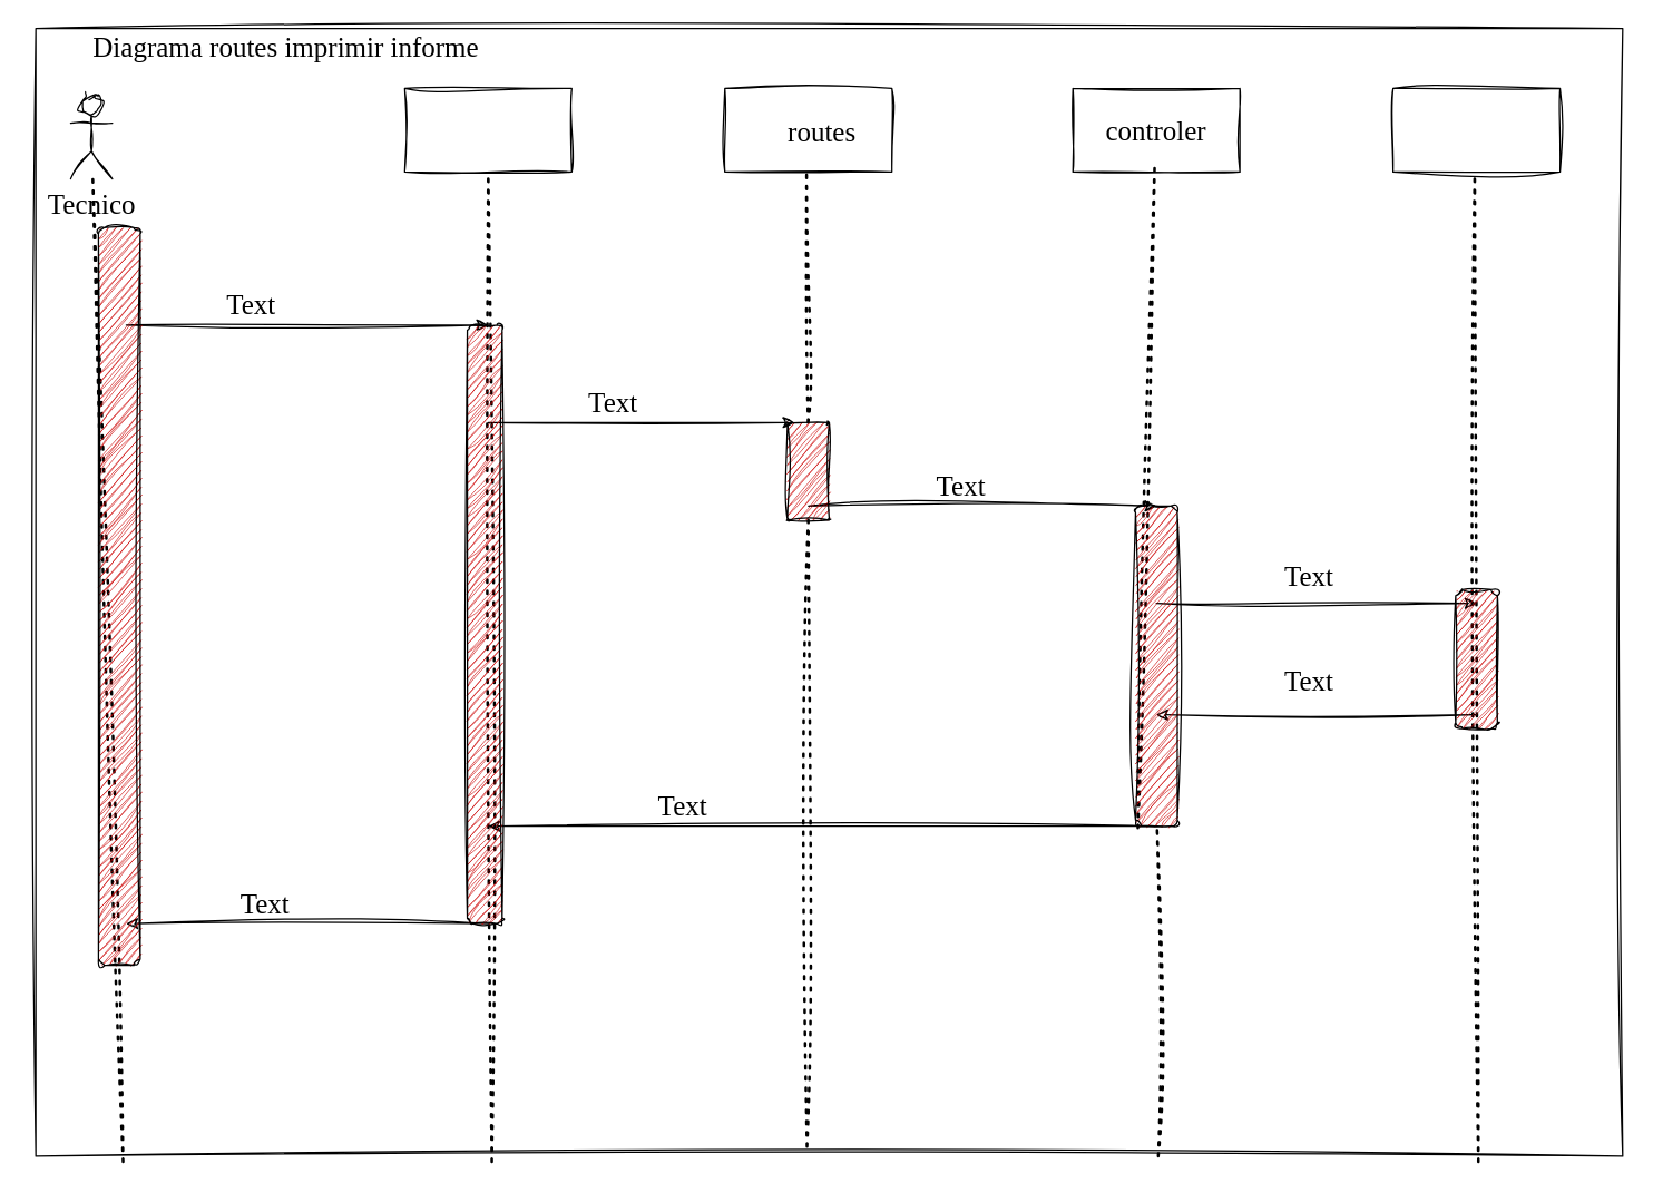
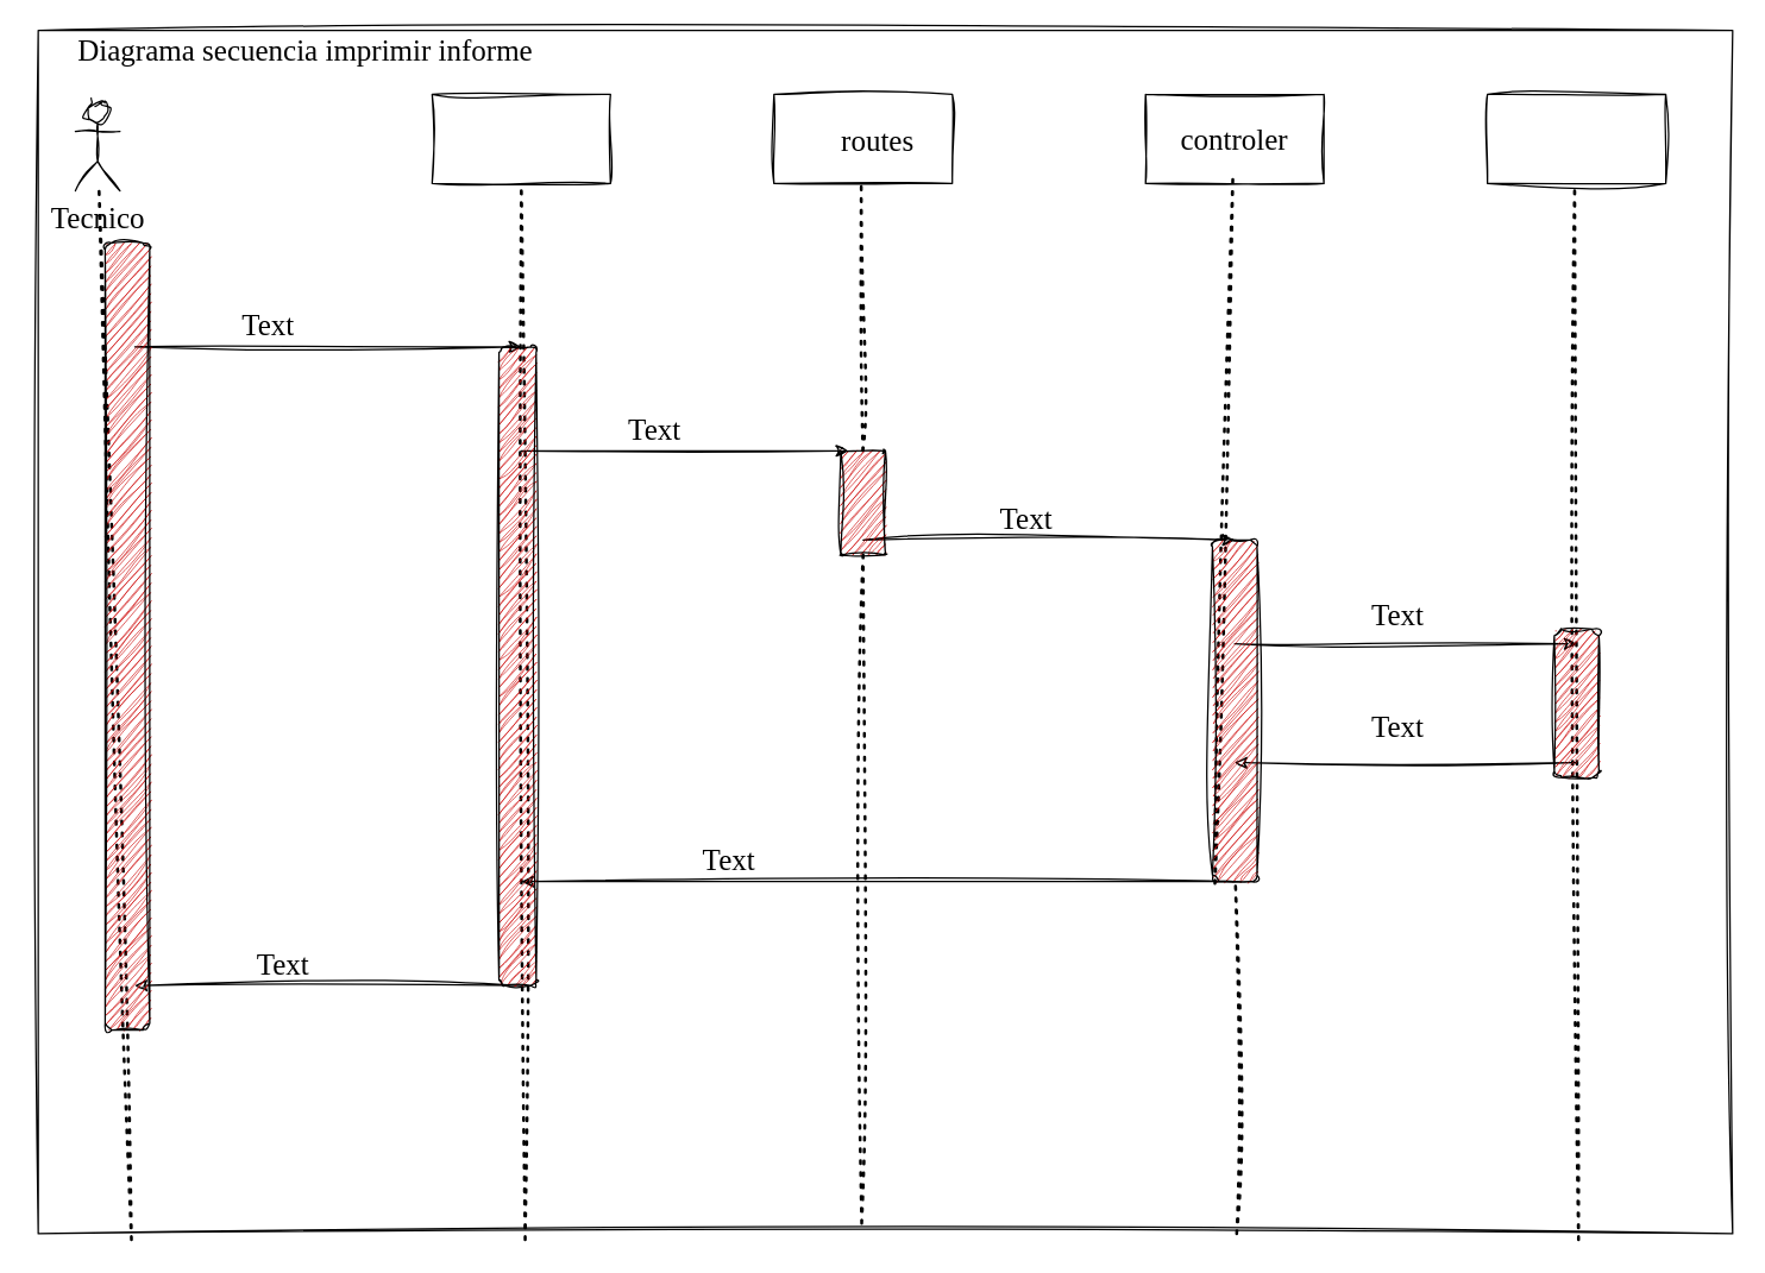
- <mxCell id="3" value="Diagrama routes imprimir informe" style="text;html=1;strokeColor=none;fillColor=none;align=center;verticalAlign=middle;whiteSpace=wrap;rounded=0;fontSize=20;fontFamily=Architects Daughter;" parent="1" vertex="1"><mxGeometry x="20" y="23" width="370" height="20" as="geometry" /></mxCell>
+ <mxCell id="3" value="Diagrama secuencia imprimir informe" style="text;html=1;strokeColor=none;fillColor=none;align=center;verticalAlign=middle;whiteSpace=wrap;rounded=0;fontSize=20;fontFamily=Architects Daughter;" parent="1" vertex="1"><mxGeometry x="20" y="23" width="370" height="20" as="geometry" /></mxCell>
